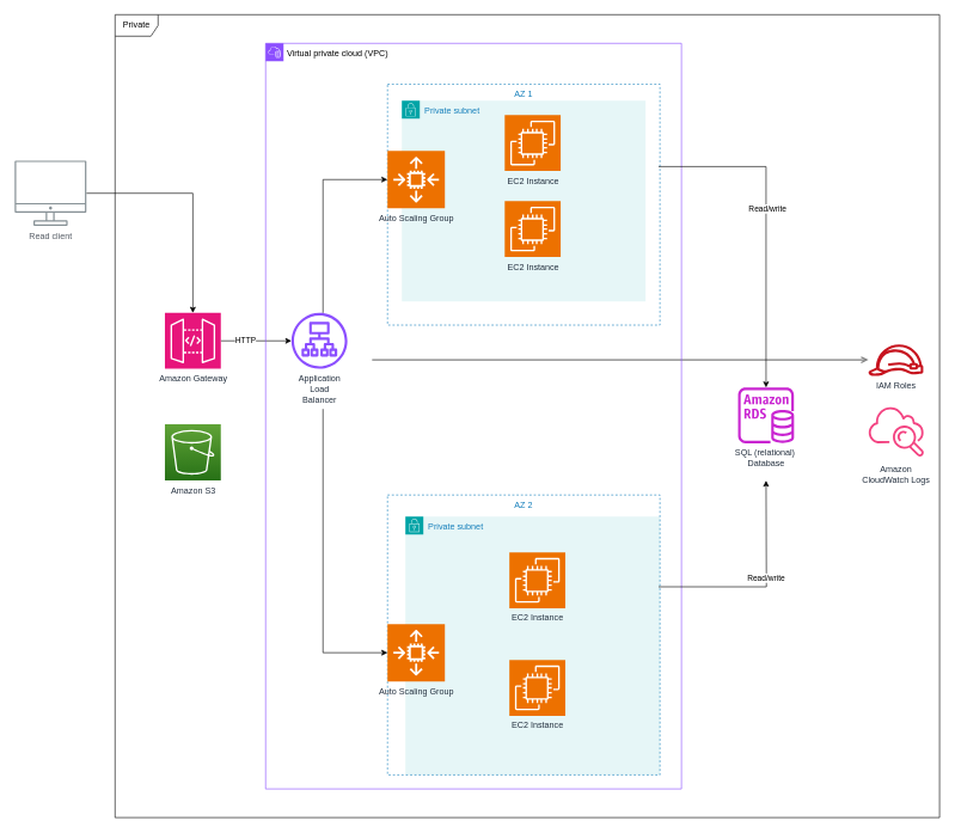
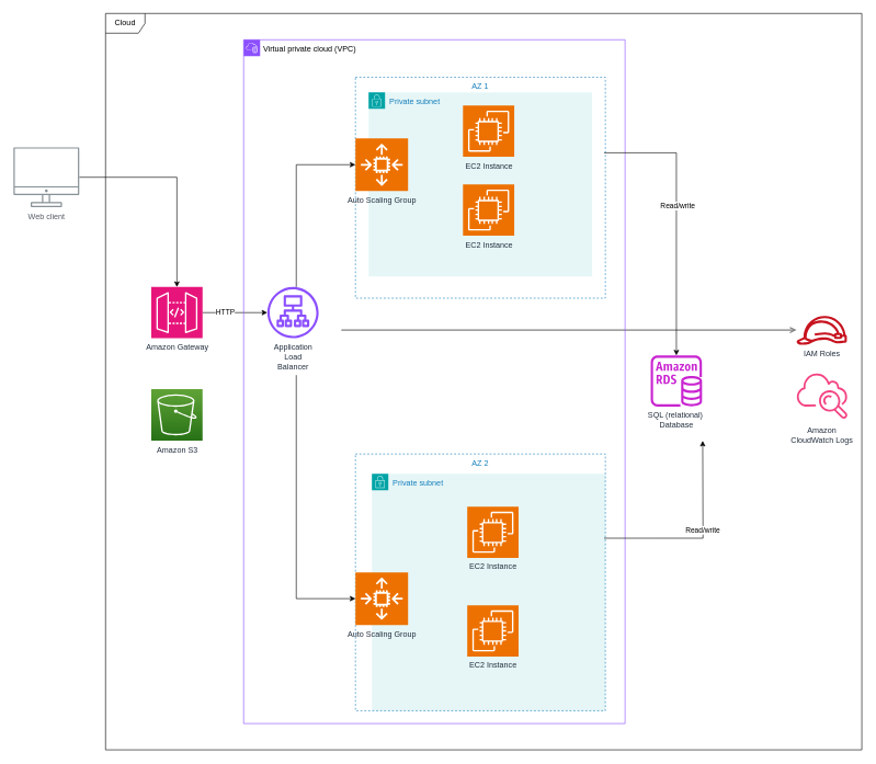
- <mxCell id="15" value="Private" style="shape=umlFrame;whiteSpace=wrap;html=1;pointerEvents=0;" parent="1" vertex="1"><mxGeometry x="160" y="20" width="1150" height="1120" as="geometry" /></mxCell>
+ <mxCell id="15" value="Cloud" style="shape=umlFrame;whiteSpace=wrap;html=1;pointerEvents=0;" parent="1" vertex="1"><mxGeometry x="160" y="20" width="1150" height="1120" as="geometry" /></mxCell>
- <mxCell id="5" value="Read client" style="outlineConnect=0;gradientColor=none;fontColor=#545B64;strokeColor=none;fillColor=#879196;dashed=0;verticalLabelPosition=bottom;verticalAlign=top;align=center;html=1;fontSize=12;fontStyle=0;aspect=fixed;shape=mxgraph.aws4.illustration_desktop;pointerEvents=1;labelBackgroundColor=#ffffff;" parent="1" vertex="1"><mxGeometry x="20" y="223.5" width="100" height="91" as="geometry" /></mxCell>
+ <mxCell id="5" value="Web client" style="outlineConnect=0;gradientColor=none;fontColor=#545B64;strokeColor=none;fillColor=#879196;dashed=0;verticalLabelPosition=bottom;verticalAlign=top;align=center;html=1;fontSize=12;fontStyle=0;aspect=fixed;shape=mxgraph.aws4.illustration_desktop;pointerEvents=1;labelBackgroundColor=#ffffff;" parent="1" vertex="1"><mxGeometry x="20" y="223.5" width="100" height="91" as="geometry" /></mxCell>
- <mxCell id="26" value="SQL (relational)&amp;nbsp;&lt;br&gt;Database" style="sketch=0;outlineConnect=0;fontColor=#232F3E;gradientColor=none;fillColor=#C925D1;strokeColor=none;dashed=0;verticalLabelPosition=bottom;verticalAlign=top;align=center;html=1;fontSize=12;fontStyle=0;aspect=fixed;pointerEvents=1;shape=mxgraph.aws4.rds_instance;" parent="1" vertex="1"><mxGeometry x="1029" y="540" width="78" height="78" as="geometry" /></mxCell>
+ <mxCell id="26" value="SQL (relational)&amp;nbsp;&lt;br&gt;Database" style="sketch=0;outlineConnect=0;fontColor=#232F3E;gradientColor=none;fillColor=#C925D1;strokeColor=none;dashed=0;verticalLabelPosition=bottom;verticalAlign=top;align=center;html=1;fontSize=12;fontStyle=0;aspect=fixed;pointerEvents=1;shape=mxgraph.aws4.rds_instance;" parent="1" vertex="1"><mxGeometry x="989" y="540" width="78" height="78" as="geometry" /></mxCell>
